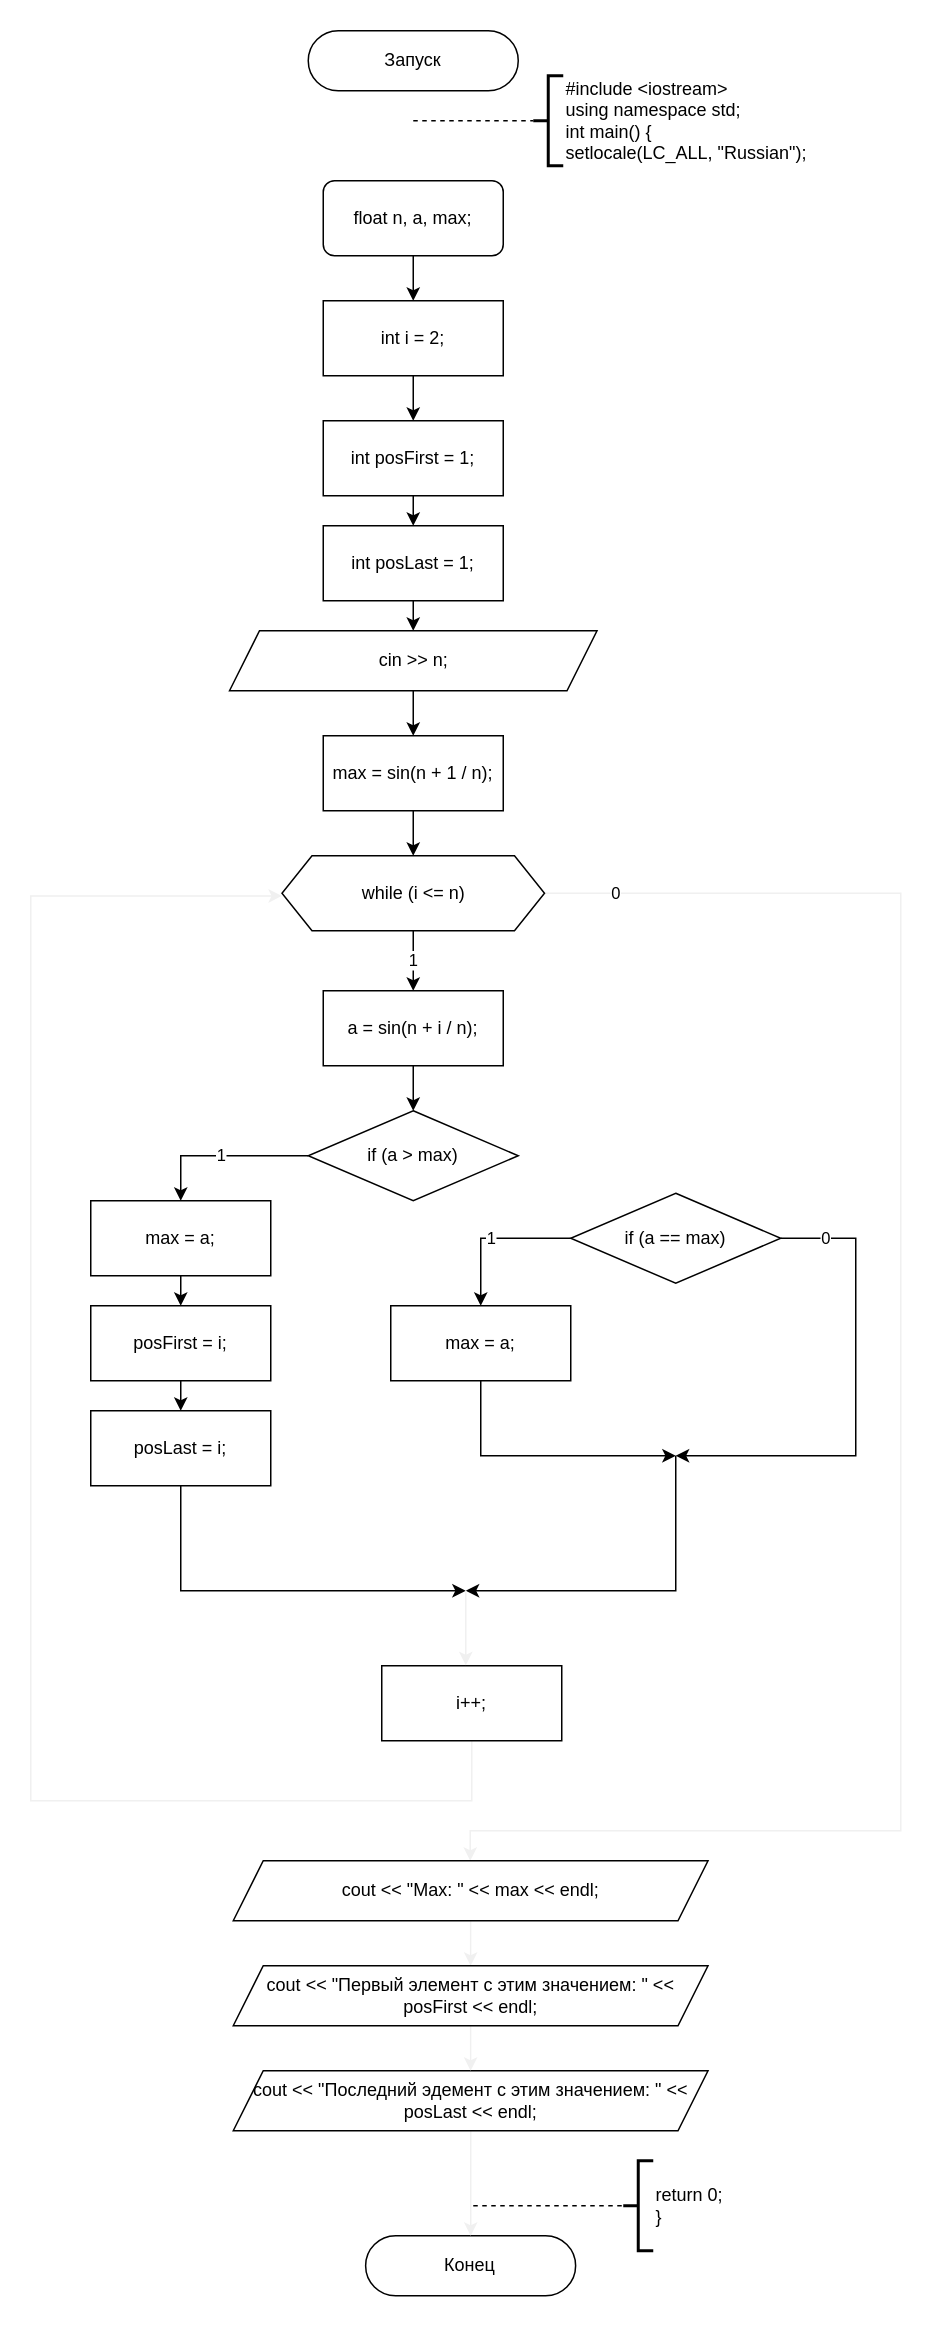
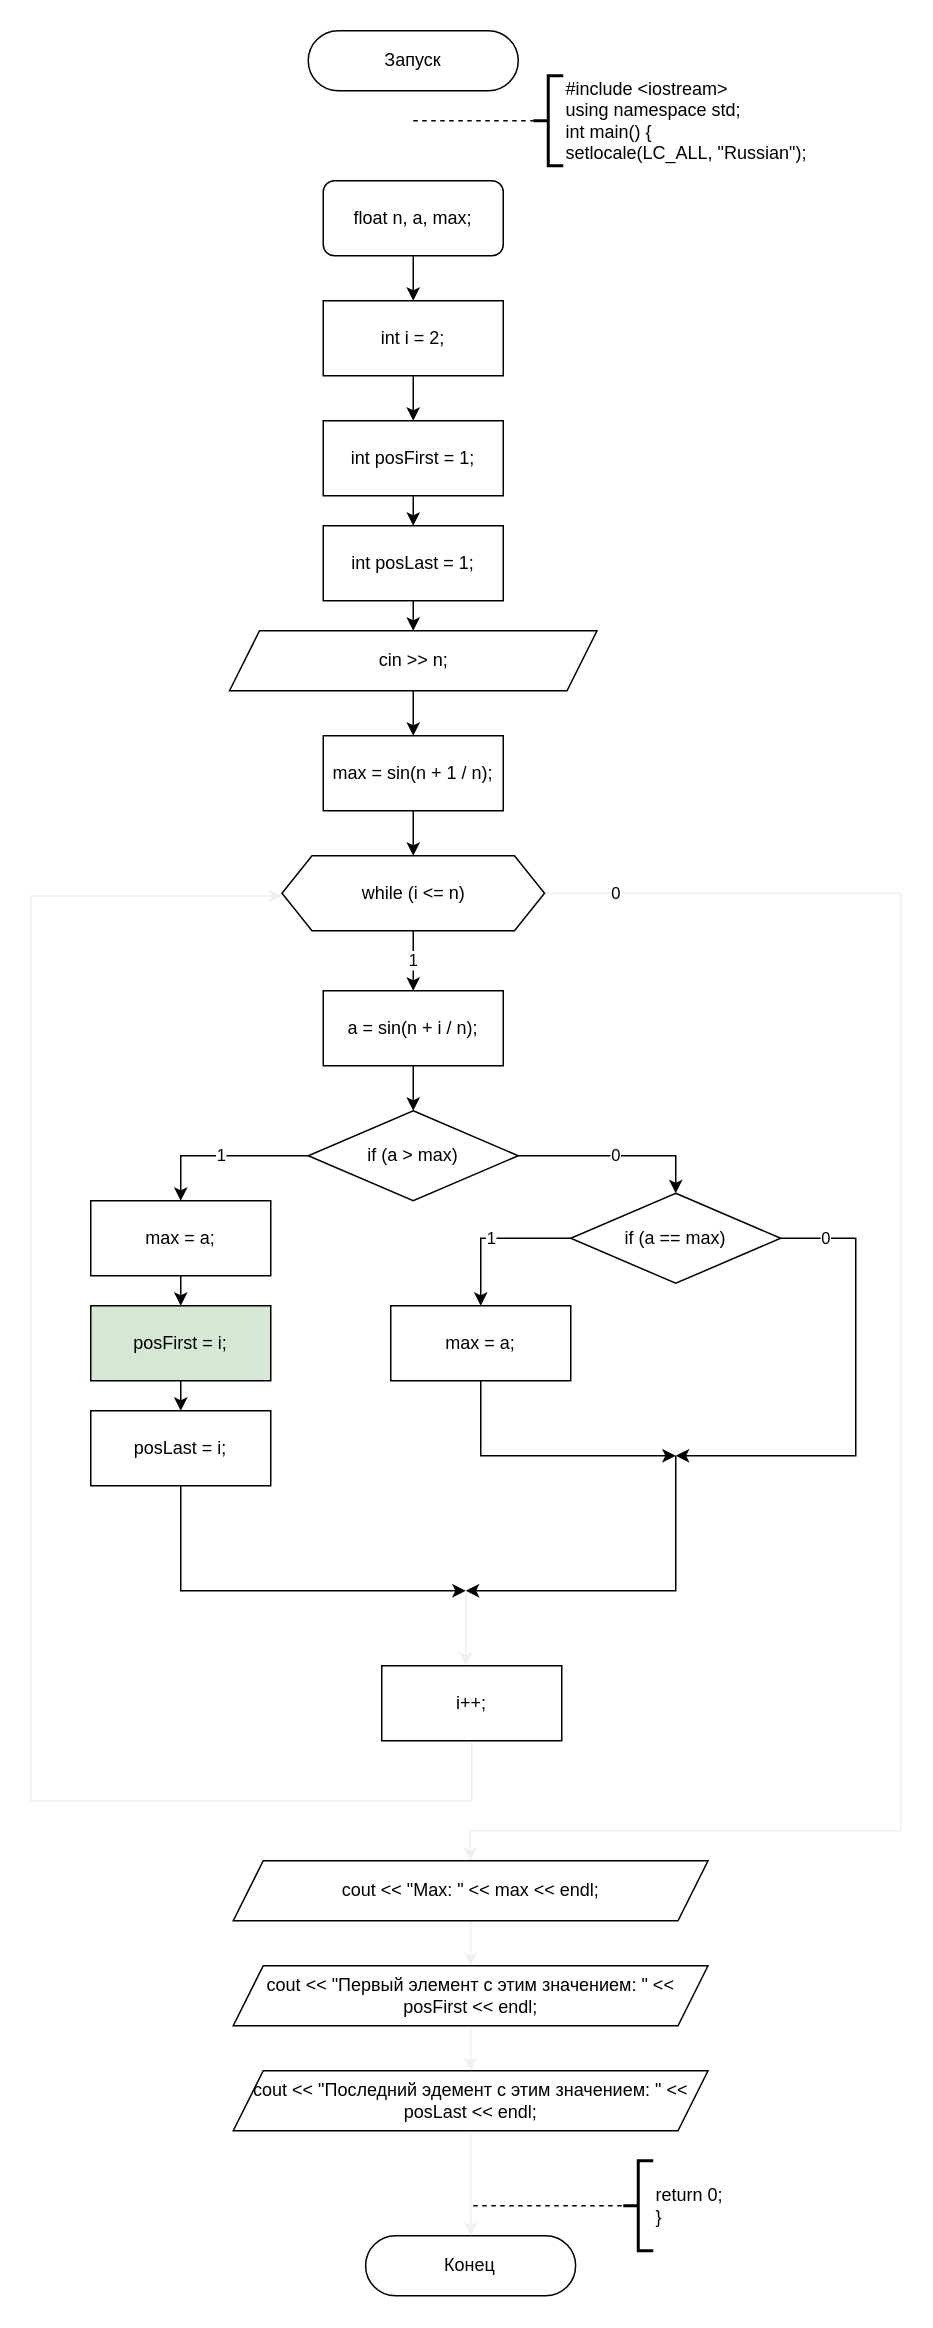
+ <mxCell id="24" value="0" style="edgeStyle=orthogonalEdgeStyle;html=1;rounded=0;" parent="1" source="25" target="36" edge="1"><mxGeometry relative="1" as="geometry"><Array as="points"><mxPoint x="450" y="770" /></Array></mxGeometry></mxCell>
- <mxCell id="31" value="posFirst = i;" style="rounded=0;whiteSpace=wrap;html=1;" parent="1" vertex="1"><mxGeometry x="60" y="870" width="120" height="50" as="geometry" /></mxCell>
+ <mxCell id="31" value="posFirst = i;" style="rounded=0;whiteSpace=wrap;html=1;fillColor=#d5e8d4;" parent="1" vertex="1"><mxGeometry x="60" y="870" width="120" height="50" as="geometry" /></mxCell>
